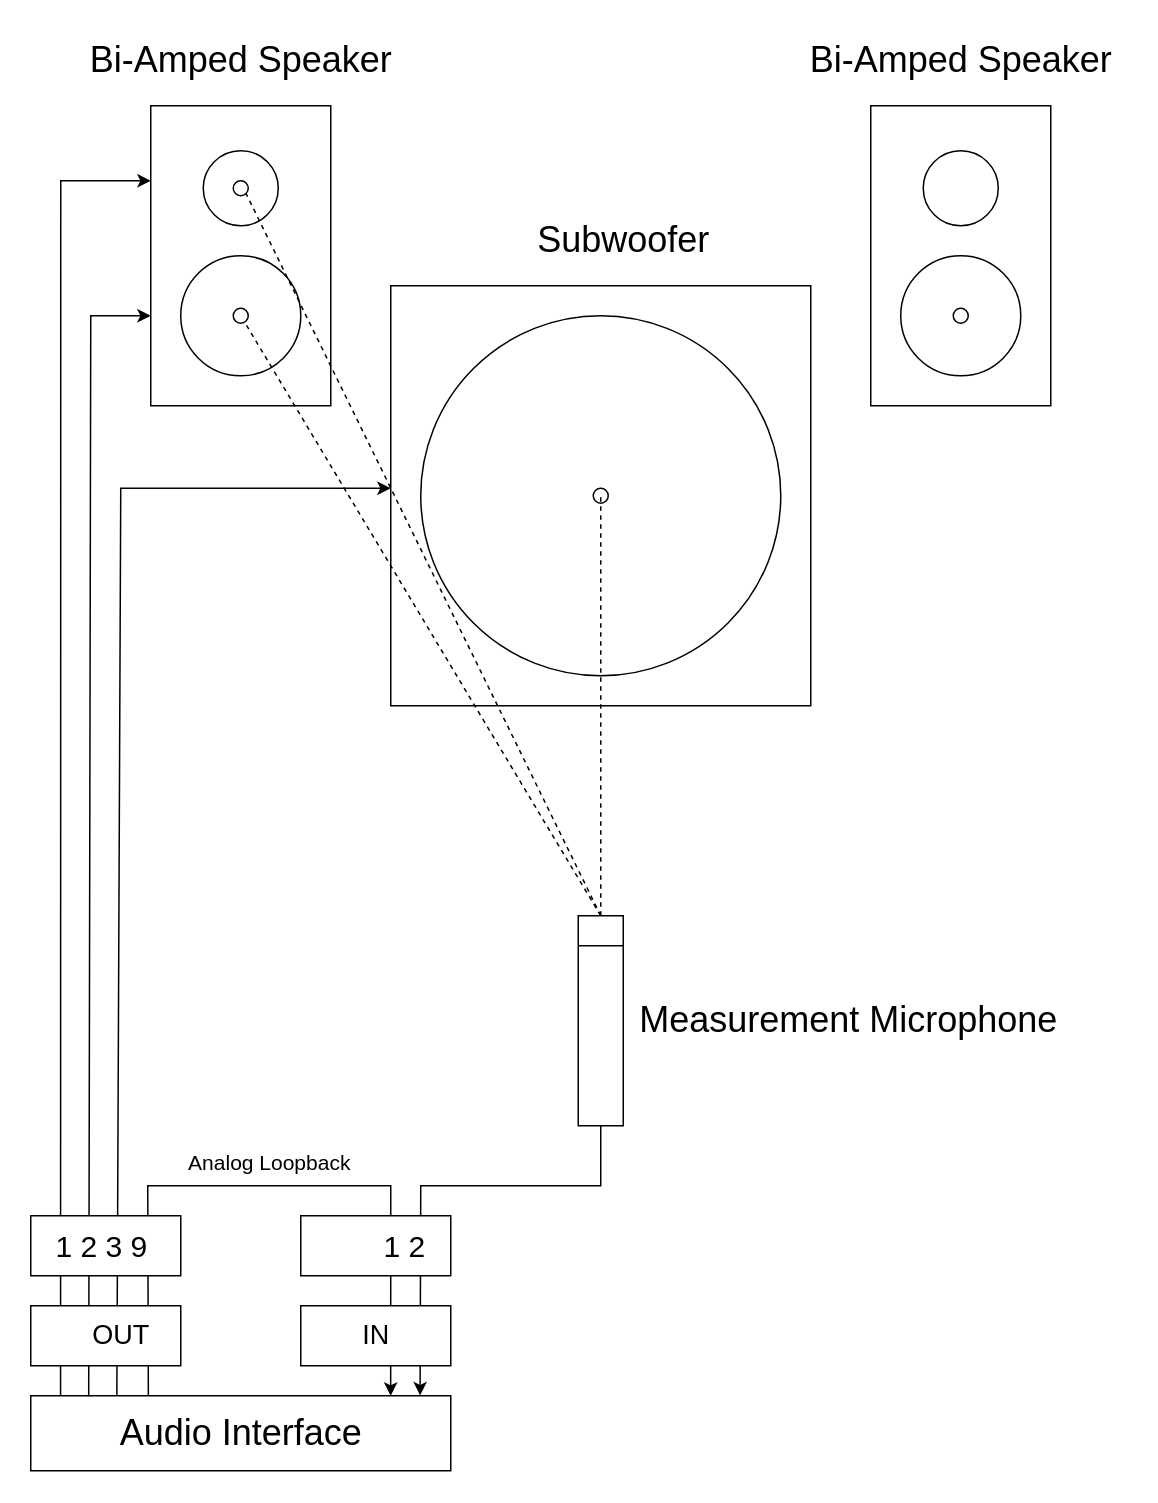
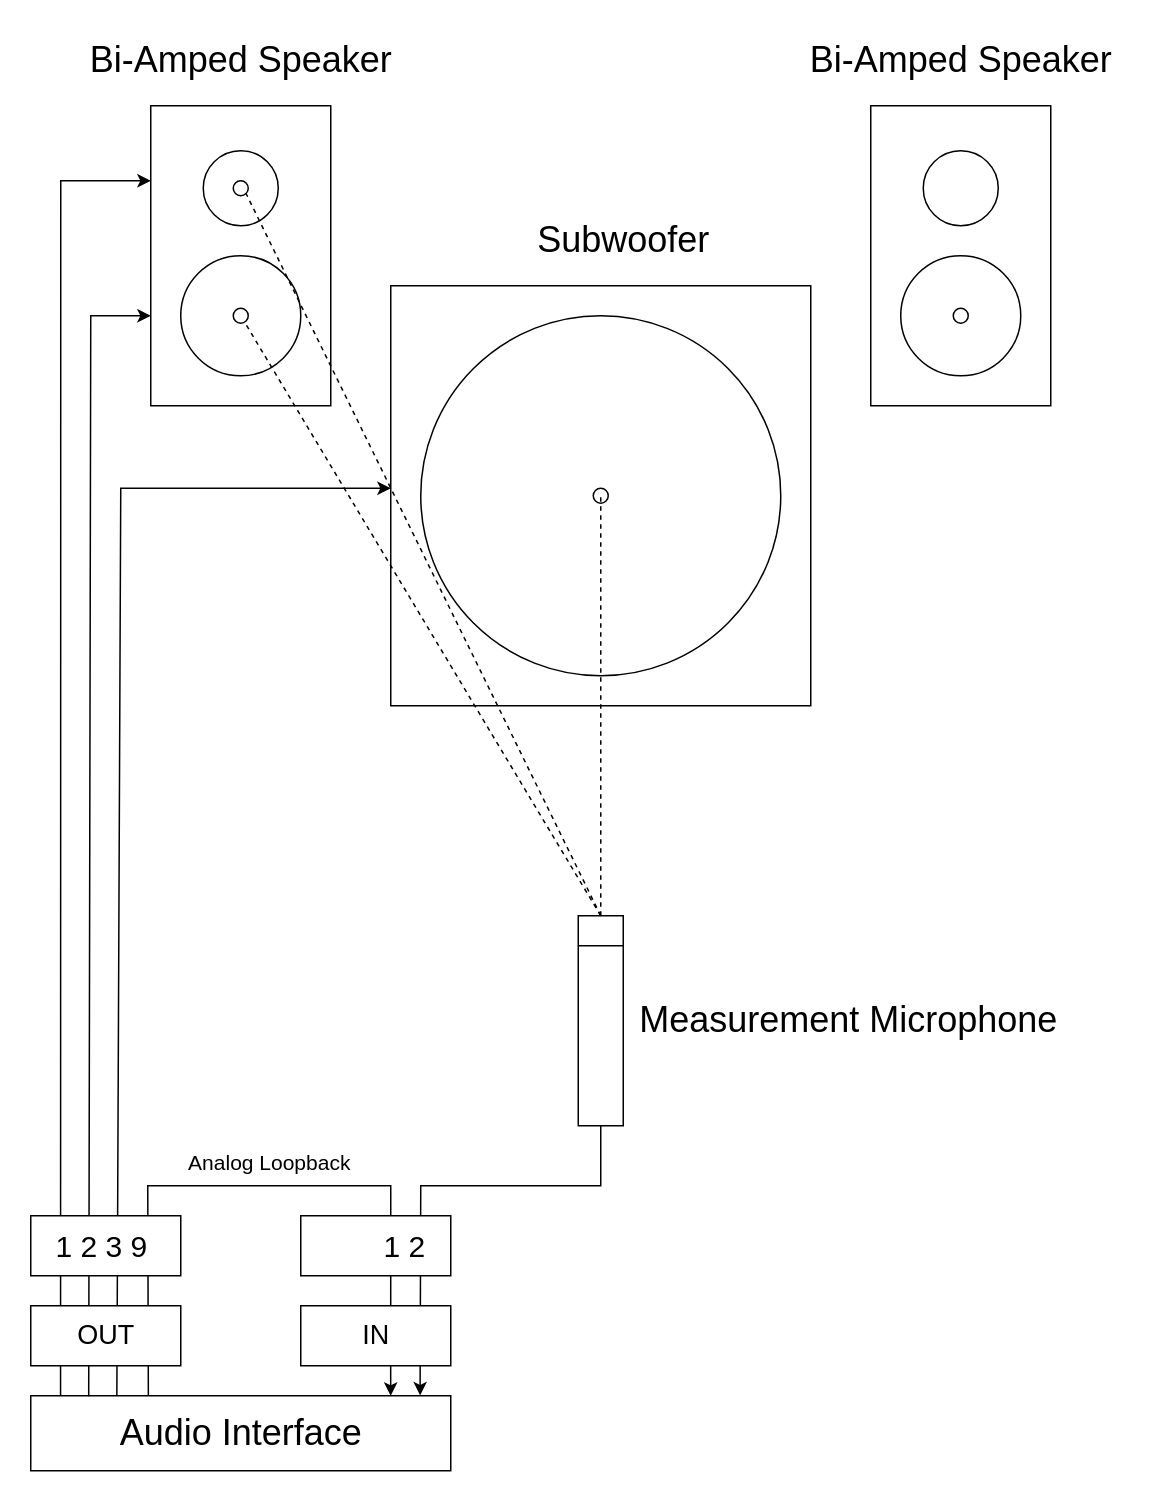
- <mxCell id="30" value="&lt;font style=&quot;font-size: 18px;&quot;&gt;OUT&lt;/font&gt;" style="text;html=1;align=center;verticalAlign=middle;resizable=0;points=[];autosize=1;strokeColor=none;fillColor=none;" vertex="1" parent="1"><mxGeometry x="50" y="875" width="60" height="30" as="geometry" /></mxCell>
+ <mxCell id="30" value="&lt;font style=&quot;font-size: 18px;&quot;&gt;OUT&lt;/font&gt;" style="text;html=1;align=center;verticalAlign=middle;resizable=0;points=[];autosize=1;strokeColor=none;fillColor=none;" vertex="1" parent="1"><mxGeometry x="40" y="875" width="60" height="30" as="geometry" /></mxCell>
